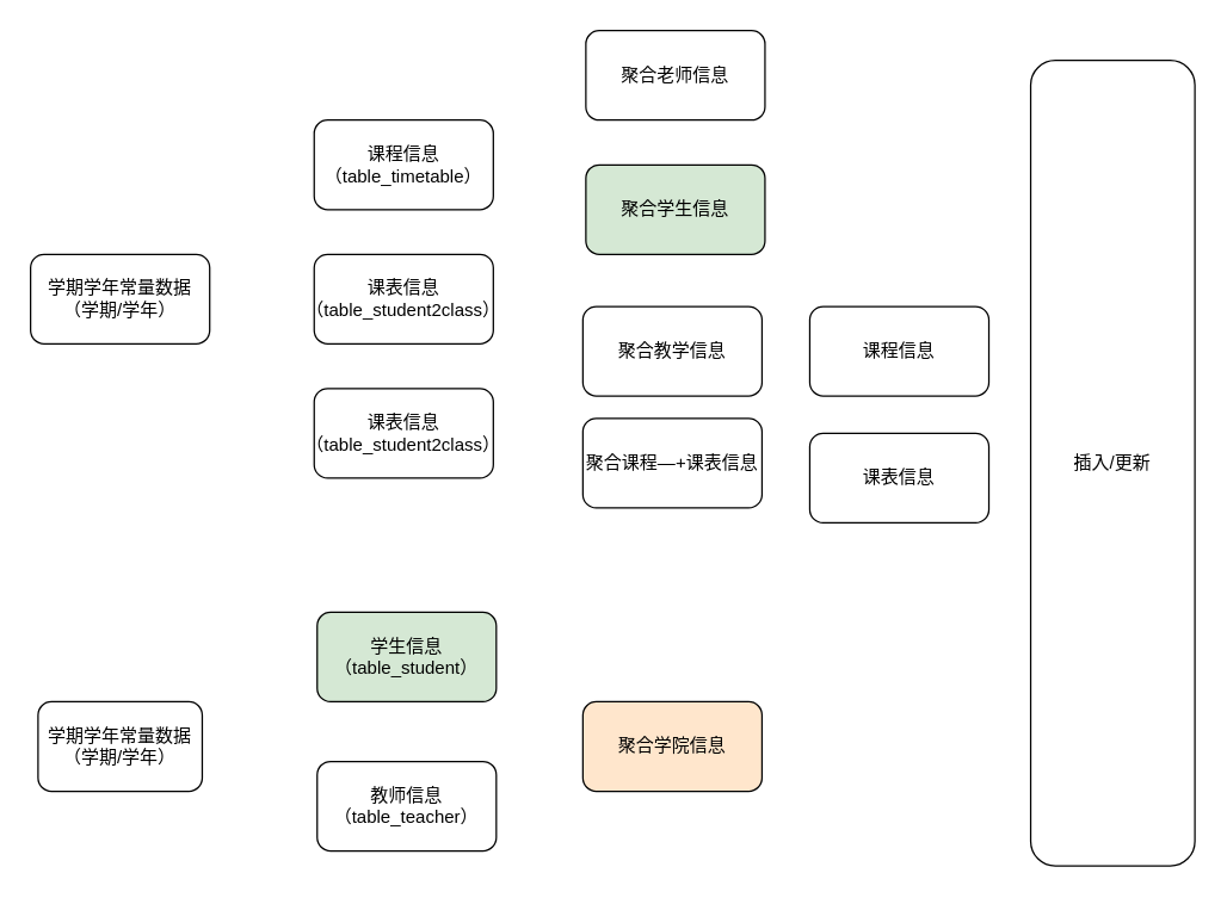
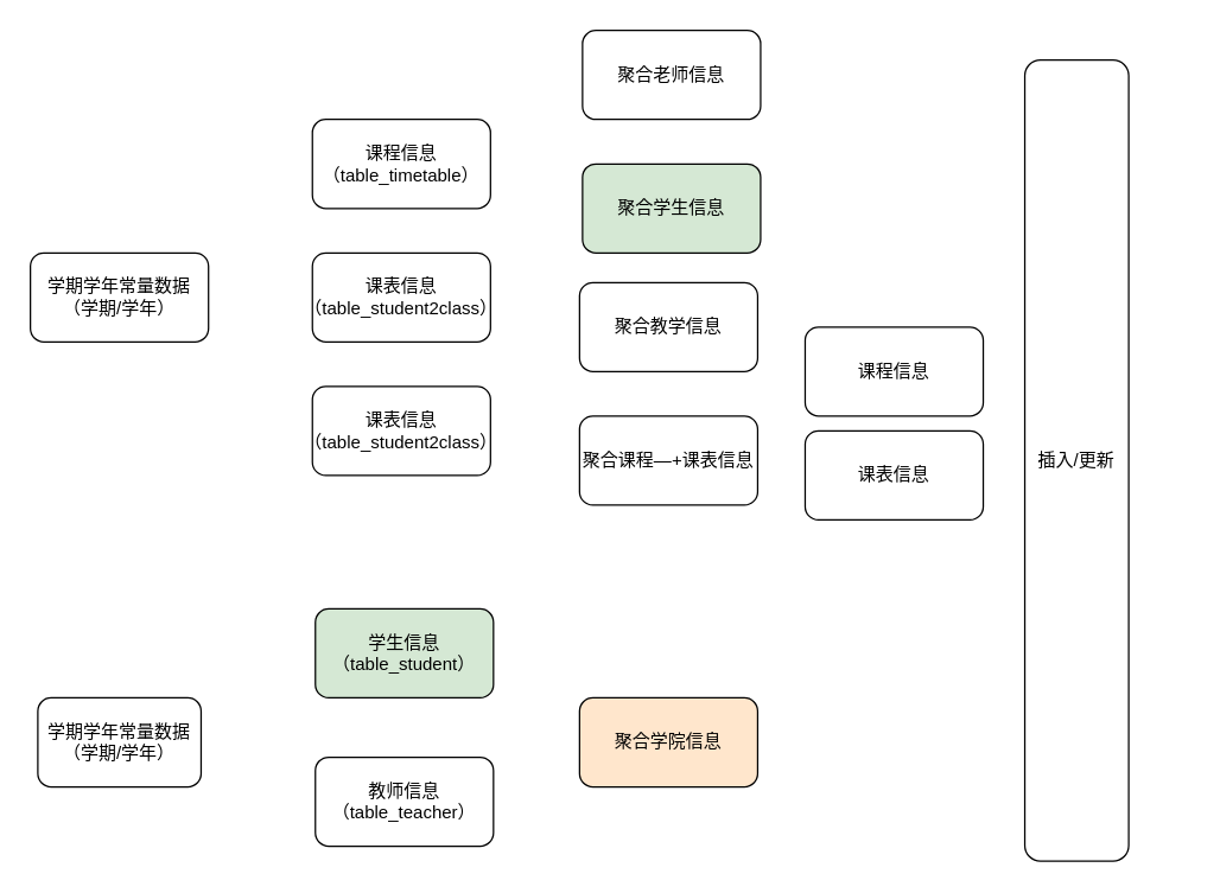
- <mxCell id="16" value="聚合教学信息" style="rounded=1;whiteSpace=wrap;html=1;" vertex="1" parent="1"><mxGeometry x="390" y="205" width="120" height="60" as="geometry" /></mxCell>
+ <mxCell id="16" value="聚合教学信息" style="rounded=1;whiteSpace=wrap;html=1;" vertex="1" parent="1"><mxGeometry x="390" y="190" width="120" height="60" as="geometry" /></mxCell>
- <mxCell id="13" value="课程信息" style="rounded=1;whiteSpace=wrap;html=1;" vertex="1" parent="1"><mxGeometry x="542" y="205" width="120" height="60" as="geometry" /></mxCell>
+ <mxCell id="13" value="课程信息" style="rounded=1;whiteSpace=wrap;html=1;" vertex="1" parent="1"><mxGeometry x="542" y="220" width="120" height="60" as="geometry" /></mxCell>
- <mxCell id="15" value="插入/更新" style="rounded=1;whiteSpace=wrap;html=1;" vertex="1" parent="1"><mxGeometry x="690" y="40" width="110" height="540" as="geometry" /></mxCell>
+ <mxCell id="15" value="插入/更新" style="rounded=1;whiteSpace=wrap;html=1;" vertex="1" parent="1"><mxGeometry x="690" y="40" width="70" height="540" as="geometry" /></mxCell>
